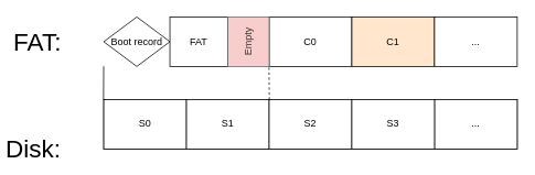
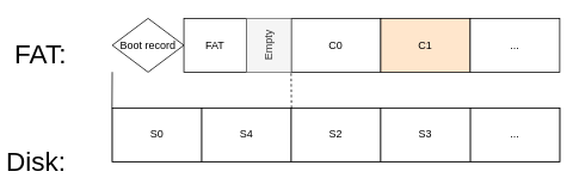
- <mxCell id="17" value="FAT:" style="text;html=1;strokeColor=none;fillColor=none;align=center;verticalAlign=middle;whiteSpace=wrap;rounded=0;fontSize=30;" parent="1" vertex="1"><mxGeometry x="25" y="40" width="40" height="20" as="geometry" /></mxCell>
+ <mxCell id="17" value="FAT:" style="text;html=1;strokeColor=none;fillColor=none;align=center;verticalAlign=middle;whiteSpace=wrap;rounded=0;fontSize=30;" parent="1" vertex="1"><mxGeometry x="25" y="50" width="40" height="20" as="geometry" /></mxCell>
- <mxCell id="14" value="Empty" style="rounded=0;whiteSpace=wrap;html=1;fontSize=12;fillColor=#f8cecc;strokeColor=#666666;fontColor=#333333;horizontal=0;" parent="1" vertex="1"><mxGeometry x="275" y="20" width="50" height="60" as="geometry" /></mxCell>
+ <mxCell id="14" value="Empty" style="rounded=0;whiteSpace=wrap;html=1;fontSize=12;fillColor=#f5f5f5;strokeColor=#666666;fontColor=#333333;horizontal=0;" parent="1" vertex="1"><mxGeometry x="275" y="20" width="50" height="60" as="geometry" /></mxCell>
- <mxCell id="4" value="S1" style="rounded=0;whiteSpace=wrap;html=1;" parent="1" vertex="1"><mxGeometry x="225" y="120" width="100" height="60" as="geometry" /></mxCell>
+ <mxCell id="4" value="S4" style="rounded=0;whiteSpace=wrap;html=1;" parent="1" vertex="1"><mxGeometry x="225" y="120" width="100" height="60" as="geometry" /></mxCell>
